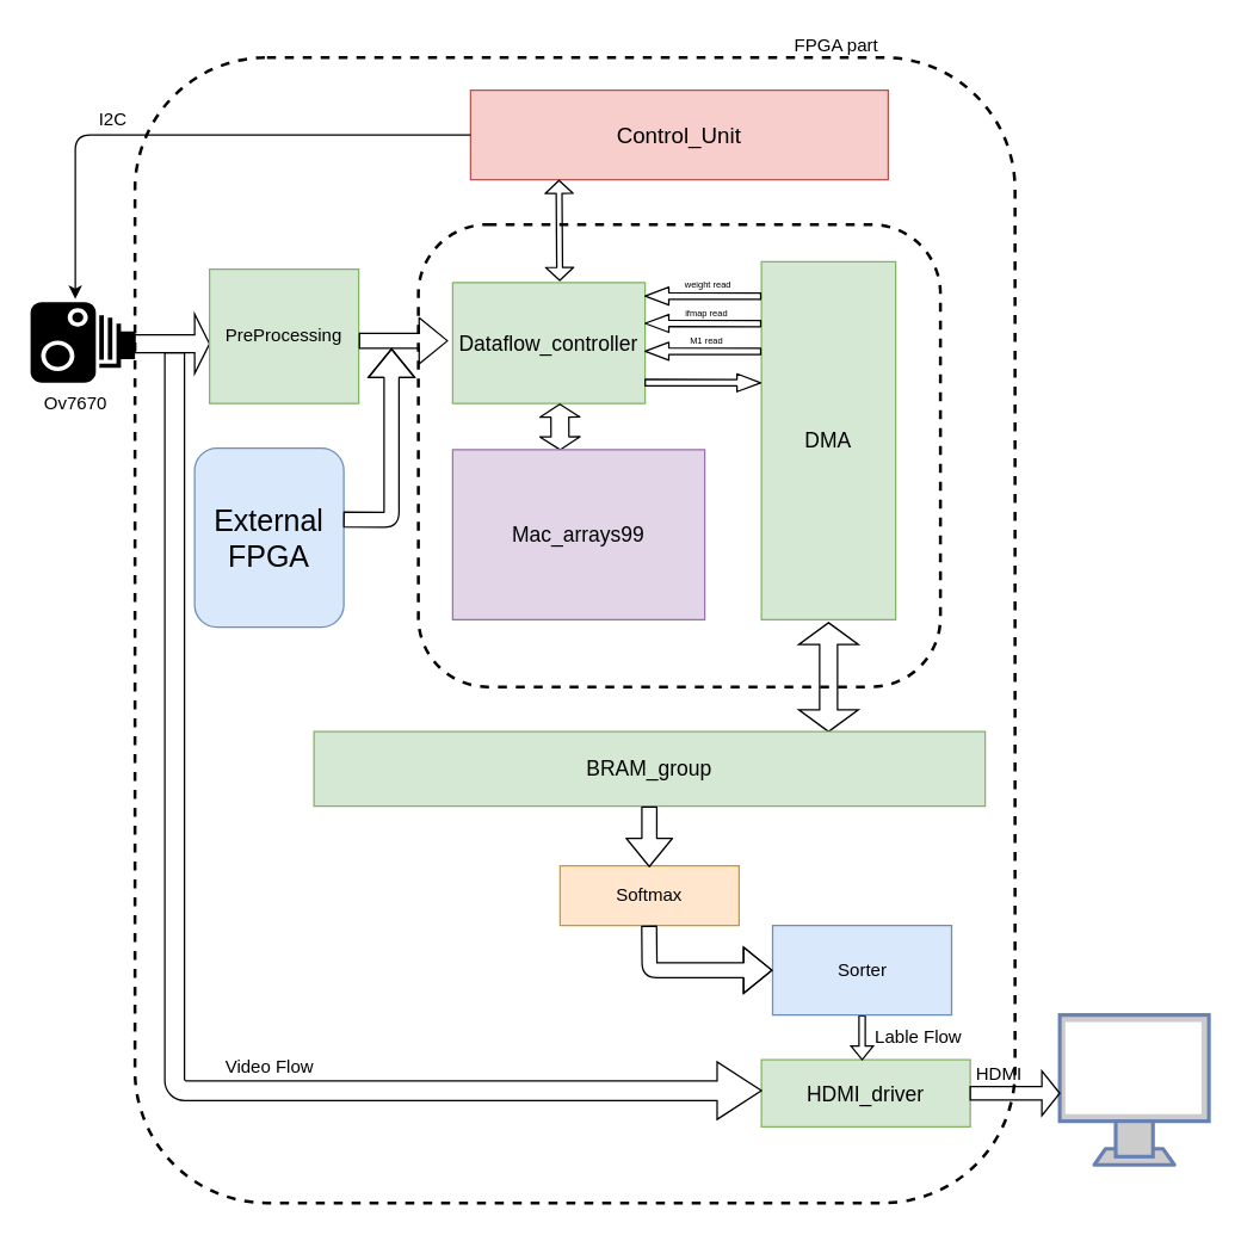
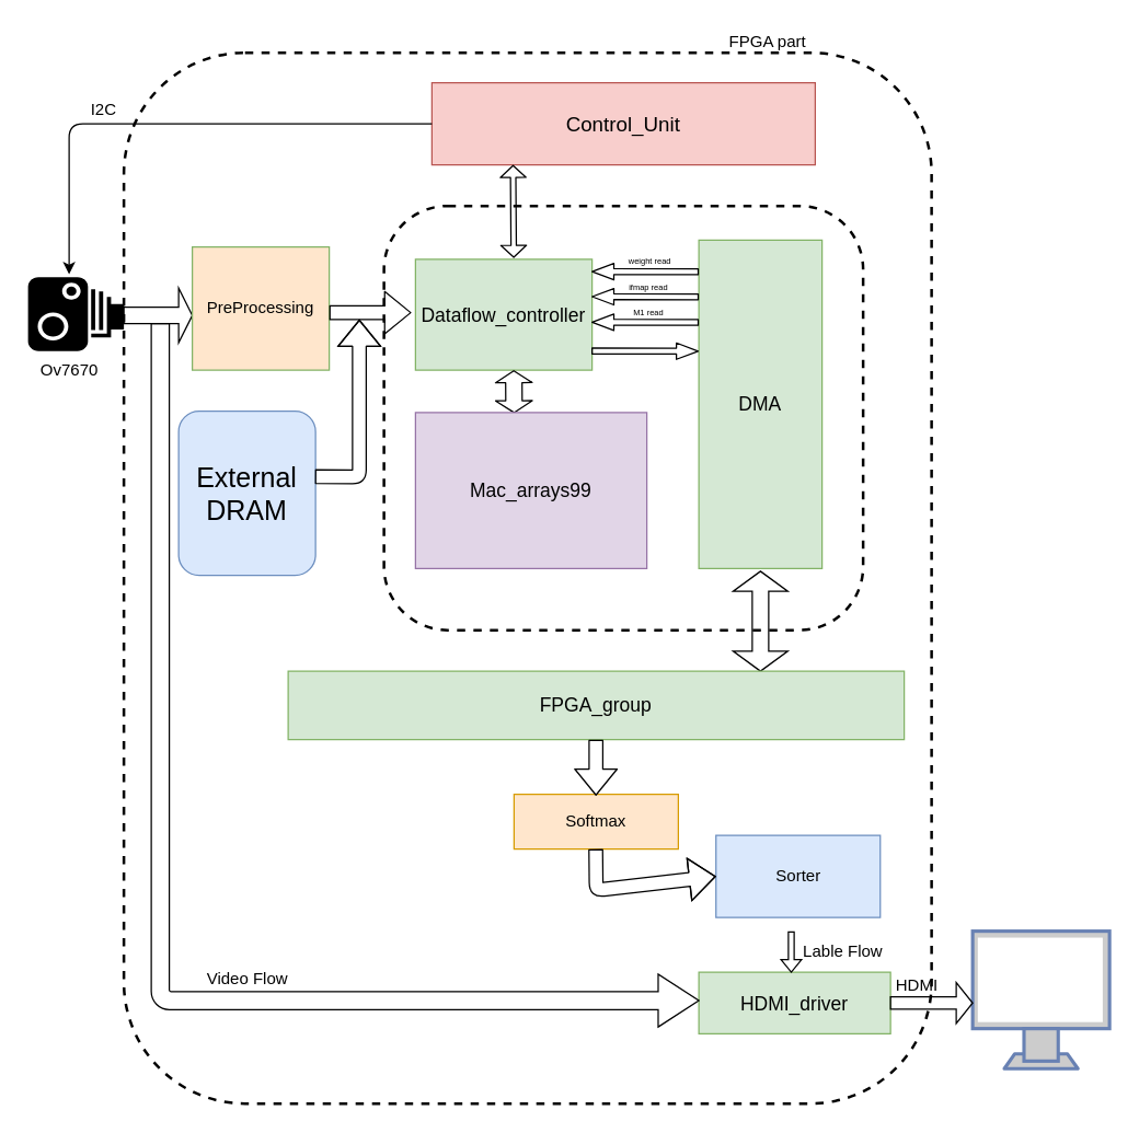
- <mxCell id="8" value="PreProcessing" style="rounded=0;whiteSpace=wrap;html=1;strokeWidth=1;fillColor=#d5e8d4;strokeColor=#82b366;" parent="1" vertex="1"><mxGeometry x="140" y="180" width="100" height="90" as="geometry" /></mxCell>
+ <mxCell id="8" value="PreProcessing" style="rounded=0;whiteSpace=wrap;html=1;strokeWidth=1;fillColor=#ffe6cc;strokeColor=#82b366;" parent="1" vertex="1"><mxGeometry x="140" y="180" width="100" height="90" as="geometry" /></mxCell>
- <mxCell id="4" value="&lt;font style=&quot;font-size: 20px&quot;&gt;External&lt;br&gt;FPGA&lt;/font&gt;" style="rounded=1;whiteSpace=wrap;html=1;fillColor=#dae8fc;strokeColor=#6c8ebf;" parent="1" vertex="1"><mxGeometry x="130" y="300" width="100" height="120" as="geometry" /></mxCell>
+ <mxCell id="4" value="&lt;font style=&quot;font-size: 20px&quot;&gt;External&lt;br&gt;DRAM&lt;/font&gt;" style="rounded=1;whiteSpace=wrap;html=1;fillColor=#dae8fc;strokeColor=#6c8ebf;" parent="1" vertex="1"><mxGeometry x="130" y="300" width="100" height="120" as="geometry" /></mxCell>
- <mxCell id="14" value="&lt;font style=&quot;font-size: 14px&quot;&gt;BRAM_group&lt;/font&gt;" style="rounded=0;whiteSpace=wrap;html=1;strokeWidth=1;fillColor=#d5e8d4;strokeColor=#82b366;" parent="1" vertex="1"><mxGeometry x="210" y="490" width="450" height="50" as="geometry" /></mxCell>
+ <mxCell id="14" value="&lt;font style=&quot;font-size: 14px&quot;&gt;FPGA_group&lt;/font&gt;" style="rounded=0;whiteSpace=wrap;html=1;strokeWidth=1;fillColor=#d5e8d4;strokeColor=#82b366;" parent="1" vertex="1"><mxGeometry x="210" y="490" width="450" height="50" as="geometry" /></mxCell>
- <mxCell id="28" value="Sorter" style="rounded=0;whiteSpace=wrap;html=1;strokeWidth=1;fillColor=#dae8fc;strokeColor=#6c8ebf;" parent="1" vertex="1"><mxGeometry x="517.5" y="620" width="120" height="60" as="geometry" /></mxCell>
+ <mxCell id="28" value="Sorter" style="rounded=0;whiteSpace=wrap;html=1;strokeWidth=1;fillColor=#dae8fc;strokeColor=#6c8ebf;" parent="1" vertex="1"><mxGeometry x="522.5" y="610" width="120" height="60" as="geometry" /></mxCell>
